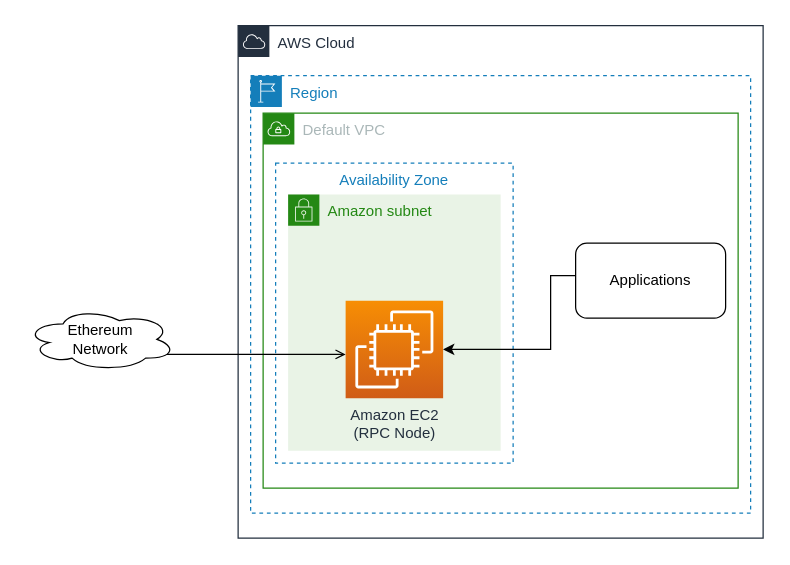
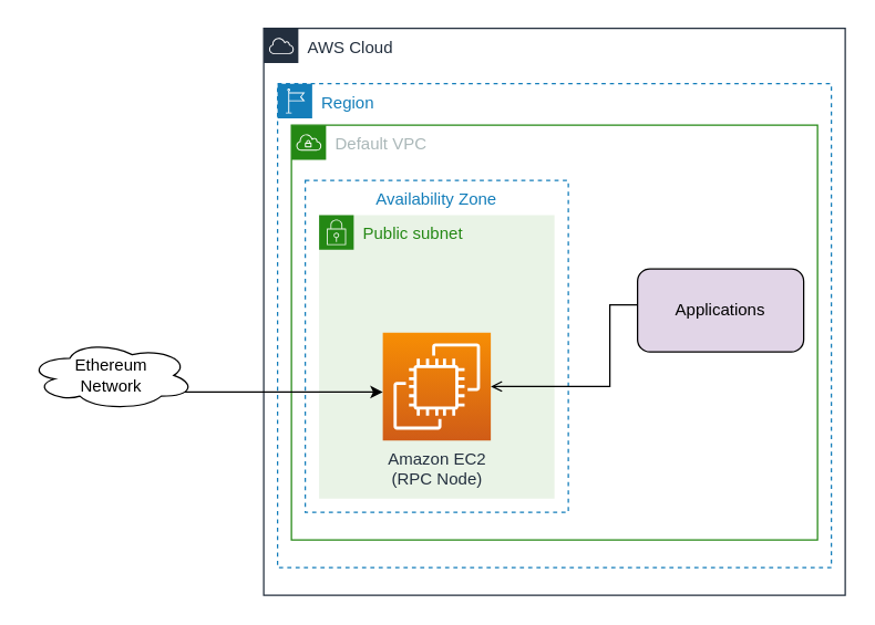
- <mxCell id="6" value="Amazon subnet" style="points=[[0,0],[0.25,0],[0.5,0],[0.75,0],[1,0],[1,0.25],[1,0.5],[1,0.75],[1,1],[0.75,1],[0.5,1],[0.25,1],[0,1],[0,0.75],[0,0.5],[0,0.25]];outlineConnect=0;gradientColor=none;html=1;whiteSpace=wrap;fontSize=12;fontStyle=0;container=0;pointerEvents=0;collapsible=0;recursiveResize=0;shape=mxgraph.aws4.group;grIcon=mxgraph.aws4.group_security_group;grStroke=0;strokeColor=#248814;fillColor=#E9F3E6;verticalAlign=top;align=left;spacingLeft=30;fontColor=#248814;dashed=0;" parent="4" vertex="1"><mxGeometry x="20" y="65" width="170" height="205" as="geometry" /></mxCell>
+ <mxCell id="6" value="Public subnet" style="points=[[0,0],[0.25,0],[0.5,0],[0.75,0],[1,0],[1,0.25],[1,0.5],[1,0.75],[1,1],[0.75,1],[0.5,1],[0.25,1],[0,1],[0,0.75],[0,0.5],[0,0.25]];outlineConnect=0;gradientColor=none;html=1;whiteSpace=wrap;fontSize=12;fontStyle=0;container=0;pointerEvents=0;collapsible=0;recursiveResize=0;shape=mxgraph.aws4.group;grIcon=mxgraph.aws4.group_security_group;grStroke=0;strokeColor=#248814;fillColor=#E9F3E6;verticalAlign=top;align=left;spacingLeft=30;fontColor=#248814;dashed=0;" parent="4" vertex="1"><mxGeometry x="20" y="65" width="170" height="205" as="geometry" /></mxCell>
- <mxCell id="9" value="Applications" style="rounded=1;whiteSpace=wrap;html=1;" parent="1" vertex="1"><mxGeometry x="460" y="194" width="120" height="60" as="geometry" /></mxCell>
+ <mxCell id="9" value="Applications" style="rounded=1;whiteSpace=wrap;html=1;fillColor=#e1d5e7;" parent="1" vertex="1"><mxGeometry x="460" y="194" width="120" height="60" as="geometry" /></mxCell>
- <mxCell id="8" style="edgeStyle=orthogonalEdgeStyle;rounded=0;orthogonalLoop=1;jettySize=auto;html=1;exitX=0;exitY=0.5;exitDx=0;exitDy=0;fontSize=18;fontColor=#FFFFFF;entryX=1;entryY=0.5;entryDx=0;entryDy=0;entryPerimeter=0;" parent="1" source="9" target="7" edge="1"><mxGeometry relative="1" as="geometry"><Array as="points"><mxPoint x="460" y="220" /><mxPoint x="440" y="220" /><mxPoint x="440" y="279" /></Array><mxPoint x="598" y="279" as="targetPoint" /></mxGeometry></mxCell>
+ <mxCell id="8" style="edgeStyle=orthogonalEdgeStyle;rounded=0;orthogonalLoop=1;jettySize=auto;html=1;exitX=0;exitY=0.5;exitDx=0;exitDy=0;fontSize=18;fontColor=#FFFFFF;entryX=1;entryY=0.5;entryDx=0;entryDy=0;entryPerimeter=0;endArrow=open;" parent="1" source="9" target="7" edge="1"><mxGeometry relative="1" as="geometry"><Array as="points"><mxPoint x="460" y="220" /><mxPoint x="440" y="220" /><mxPoint x="440" y="279" /></Array><mxPoint x="598" y="279" as="targetPoint" /></mxGeometry></mxCell>
- <mxCell id="10" style="edgeStyle=orthogonalEdgeStyle;rounded=0;orthogonalLoop=1;jettySize=auto;html=1;exitX=0.88;exitY=0.25;exitDx=0;exitDy=0;exitPerimeter=0;fontSize=18;fontColor=#FFFFFF;endArrow=open;" parent="1" source="11" target="7" edge="1"><mxGeometry relative="1" as="geometry"><Array as="points"><mxPoint x="126" y="283" /></Array></mxGeometry></mxCell>
+ <mxCell id="10" style="edgeStyle=orthogonalEdgeStyle;rounded=0;orthogonalLoop=1;jettySize=auto;html=1;exitX=0.88;exitY=0.25;exitDx=0;exitDy=0;exitPerimeter=0;fontSize=18;fontColor=#FFFFFF;" parent="1" source="11" target="7" edge="1"><mxGeometry relative="1" as="geometry"><Array as="points"><mxPoint x="126" y="283" /></Array></mxGeometry></mxCell>
